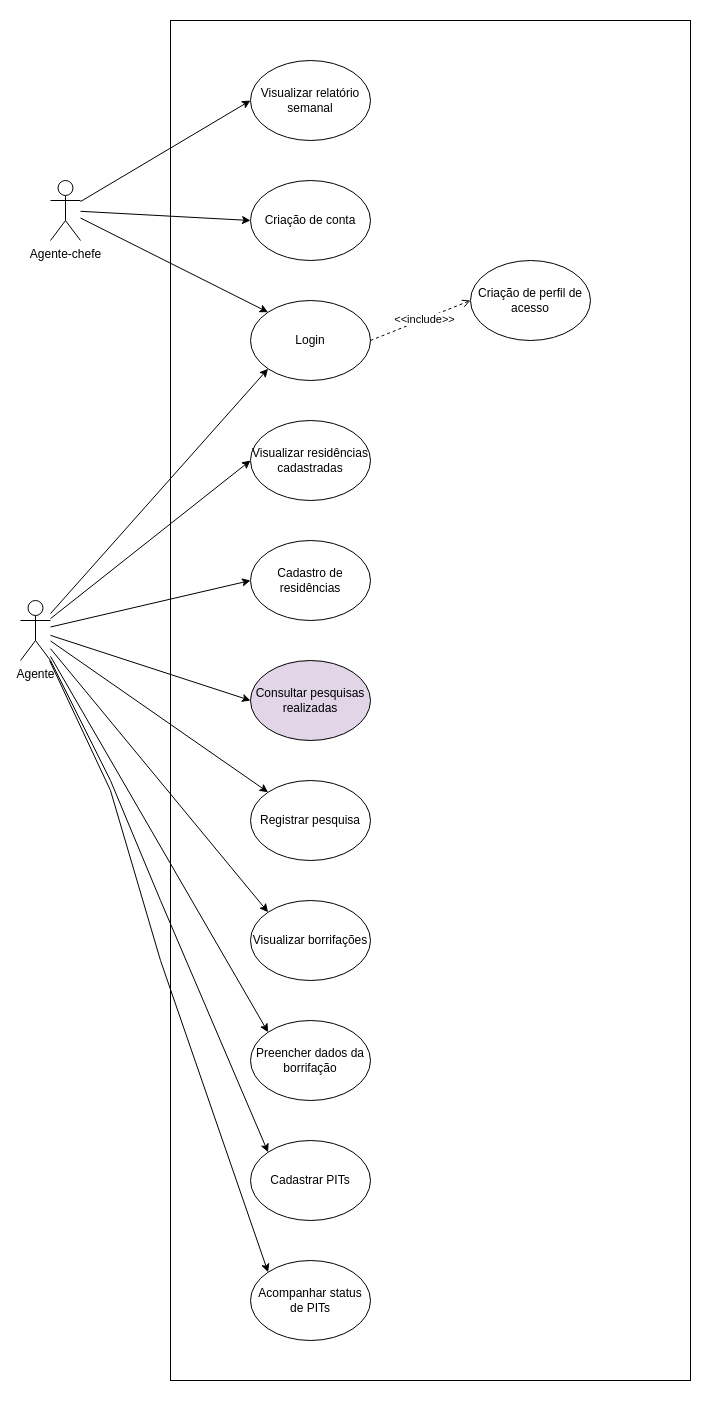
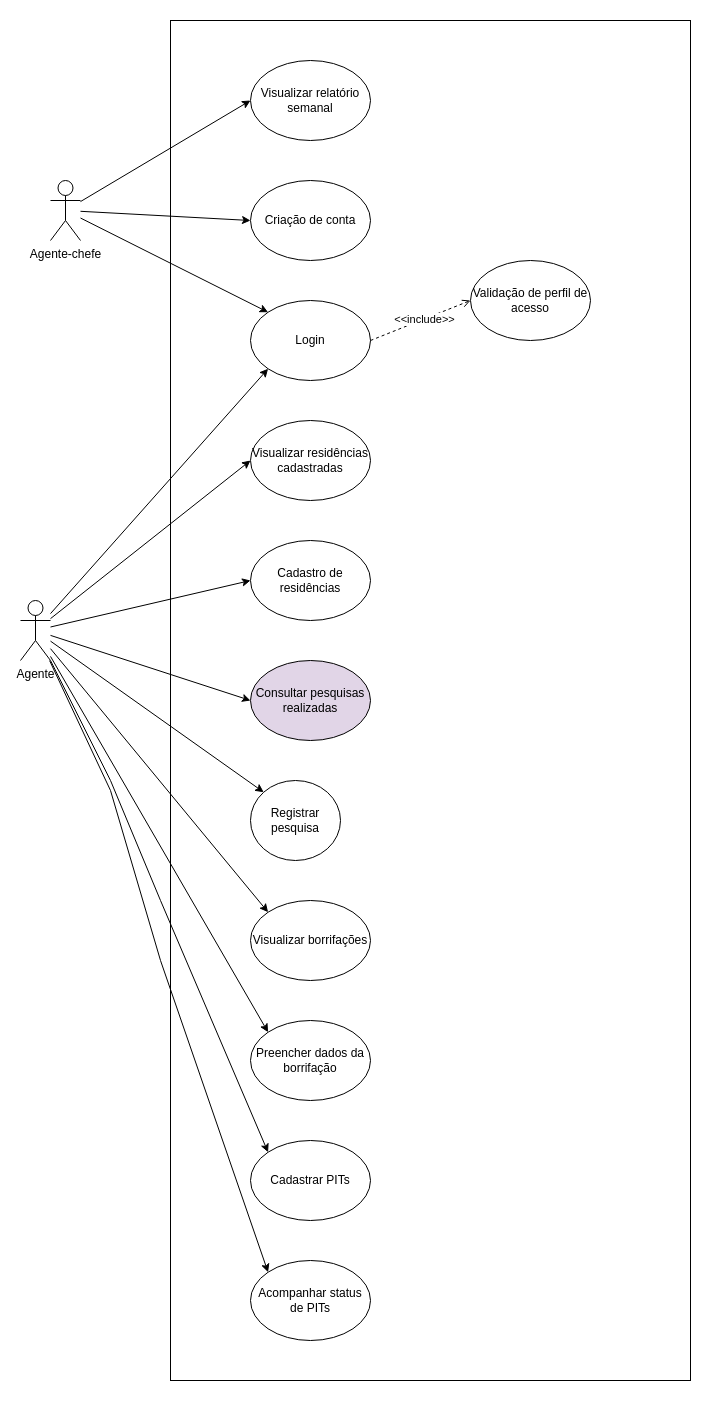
- <mxCell id="7" value="Criação de perfil de acesso" style="ellipse;whiteSpace=wrap;html=1;" vertex="1" parent="1"><mxGeometry x="470" y="260" width="120" height="80" as="geometry" /></mxCell>
+ <mxCell id="7" value="Validação de perfil de acesso" style="ellipse;whiteSpace=wrap;html=1;" vertex="1" parent="1"><mxGeometry x="470" y="260" width="120" height="80" as="geometry" /></mxCell>
- <mxCell id="11" value="Registrar pesquisa" style="ellipse;whiteSpace=wrap;html=1;" vertex="1" parent="1"><mxGeometry x="250" y="780" width="120" height="80" as="geometry" /></mxCell>
+ <mxCell id="11" value="Registrar pesquisa" style="ellipse;whiteSpace=wrap;html=1;" vertex="1" parent="1"><mxGeometry x="250" y="780" width="90" height="80" as="geometry" /></mxCell>
